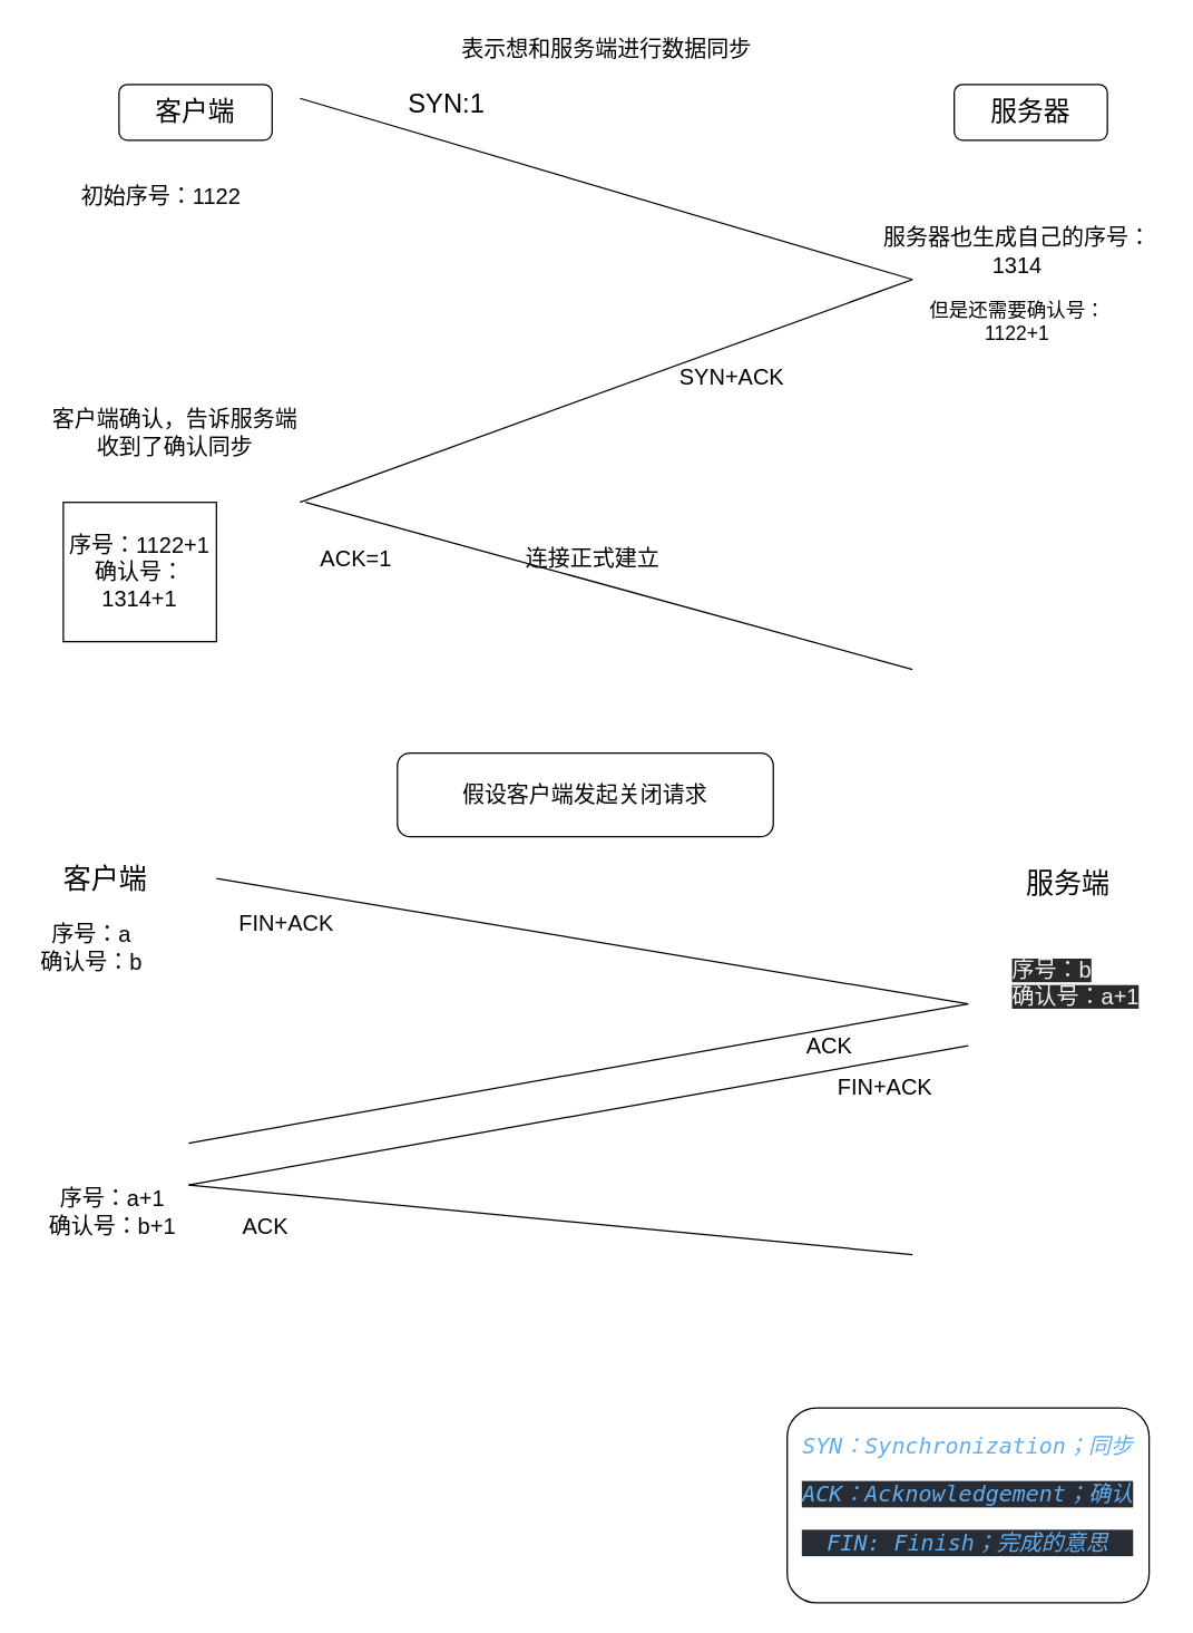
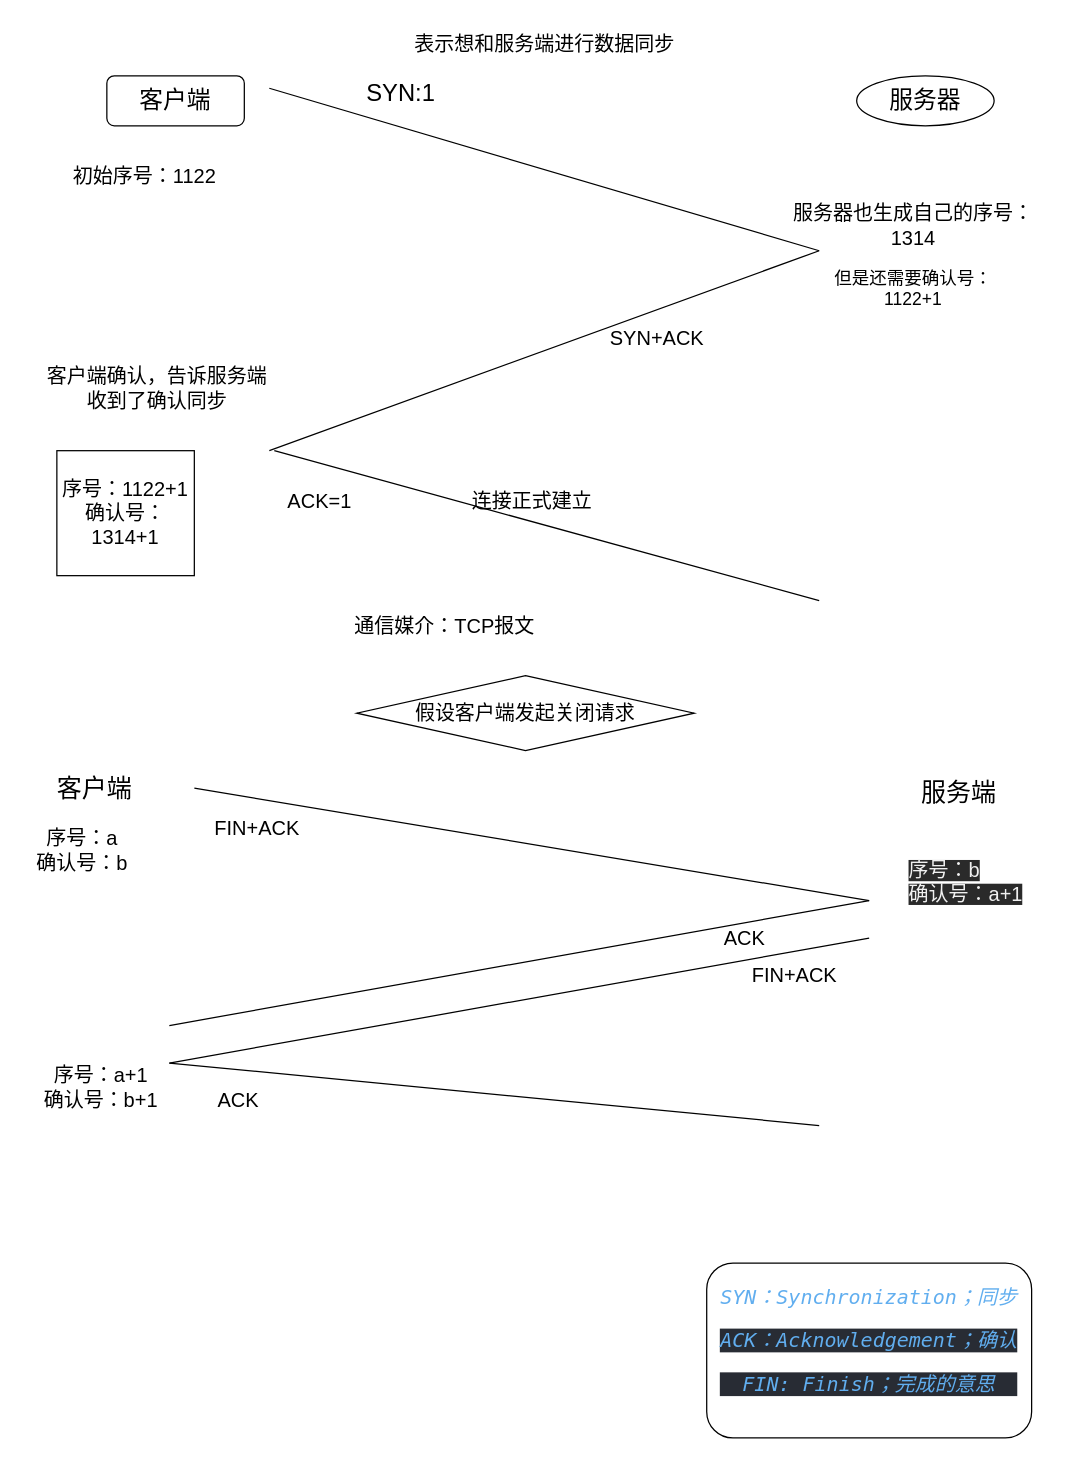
- <mxCell id="3" value="&lt;font style=&quot;font-size: 19px&quot;&gt;服务器&lt;/font&gt;" style="rounded=1;whiteSpace=wrap;html=1;" parent="1" vertex="1"><mxGeometry x="685" y="60" width="110" height="40" as="geometry" /></mxCell>
+ <mxCell id="3" value="&lt;font style=&quot;font-size: 19px&quot;&gt;服务器&lt;/font&gt;" style="ellipse;whiteSpace=wrap;html=1;" parent="1" vertex="1"><mxGeometry x="685" y="60" width="110" height="40" as="geometry" /></mxCell>
+ <mxCell id="14" value="通信媒介：TCP报文" style="text;html=1;align=center;verticalAlign=middle;resizable=0;points=[];autosize=1;strokeColor=none;fillColor=none;fontSize=16;" vertex="1" parent="1"><mxGeometry x="275" y="490" width="160" height="20" as="geometry" /></mxCell>
- <mxCell id="18" value="假设客户端发起关闭请求" style="rounded=1;whiteSpace=wrap;html=1;fontSize=16;" vertex="1" parent="1"><mxGeometry x="285" y="540" width="270" height="60" as="geometry" /></mxCell>
+ <mxCell id="18" value="假设客户端发起关闭请求" style="rhombus;whiteSpace=wrap;html=1;fontSize=16;" vertex="1" parent="1"><mxGeometry x="285" y="540" width="270" height="60" as="geometry" /></mxCell>
